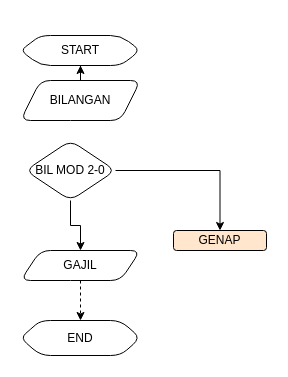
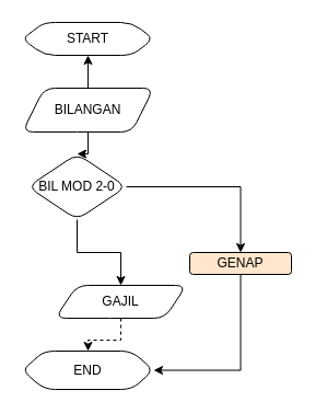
- <mxCell id="14" value="START" style="shape=hexagon;perimeter=hexagonPerimeter2;whiteSpace=wrap;html=1;fixedSize=1;rounded=1;" vertex="1" parent="1"><mxGeometry x="20" y="35" width="120" height="30" as="geometry" /></mxCell>
+ <mxCell id="14" value="START" style="shape=hexagon;perimeter=hexagonPerimeter2;whiteSpace=wrap;html=1;fixedSize=1;rounded=1;" vertex="1" parent="1"><mxGeometry x="20" y="20" width="120" height="30" as="geometry" /></mxCell>
+ <mxCell id="3" value="" style="edgeStyle=orthogonalEdgeStyle;rounded=0;orthogonalLoop=1;jettySize=auto;html=1;" edge="1" parent="1" source="5" target="8"><mxGeometry relative="1" as="geometry" /></mxCell>
- <mxCell id="12" value="GAJIL" style="shape=parallelogram;perimeter=parallelogramPerimeter;whiteSpace=wrap;html=1;fixedSize=1;rounded=1;" vertex="1" parent="1"><mxGeometry x="20" y="250" width="120" height="30" as="geometry" /></mxCell>
+ <mxCell id="12" value="GAJIL" style="shape=parallelogram;perimeter=parallelogramPerimeter;whiteSpace=wrap;html=1;fixedSize=1;rounded=1;" vertex="1" parent="1"><mxGeometry x="50" y="260" width="120" height="30" as="geometry" /></mxCell>
+ <mxCell id="9" style="edgeStyle=orthogonalEdgeStyle;rounded=0;orthogonalLoop=1;jettySize=auto;html=1;exitX=0.5;exitY=1;exitDx=0;exitDy=0;entryX=1;entryY=0.5;entryDx=0;entryDy=0;" edge="1" parent="1" source="10" target="13"><mxGeometry relative="1" as="geometry" /></mxCell>
